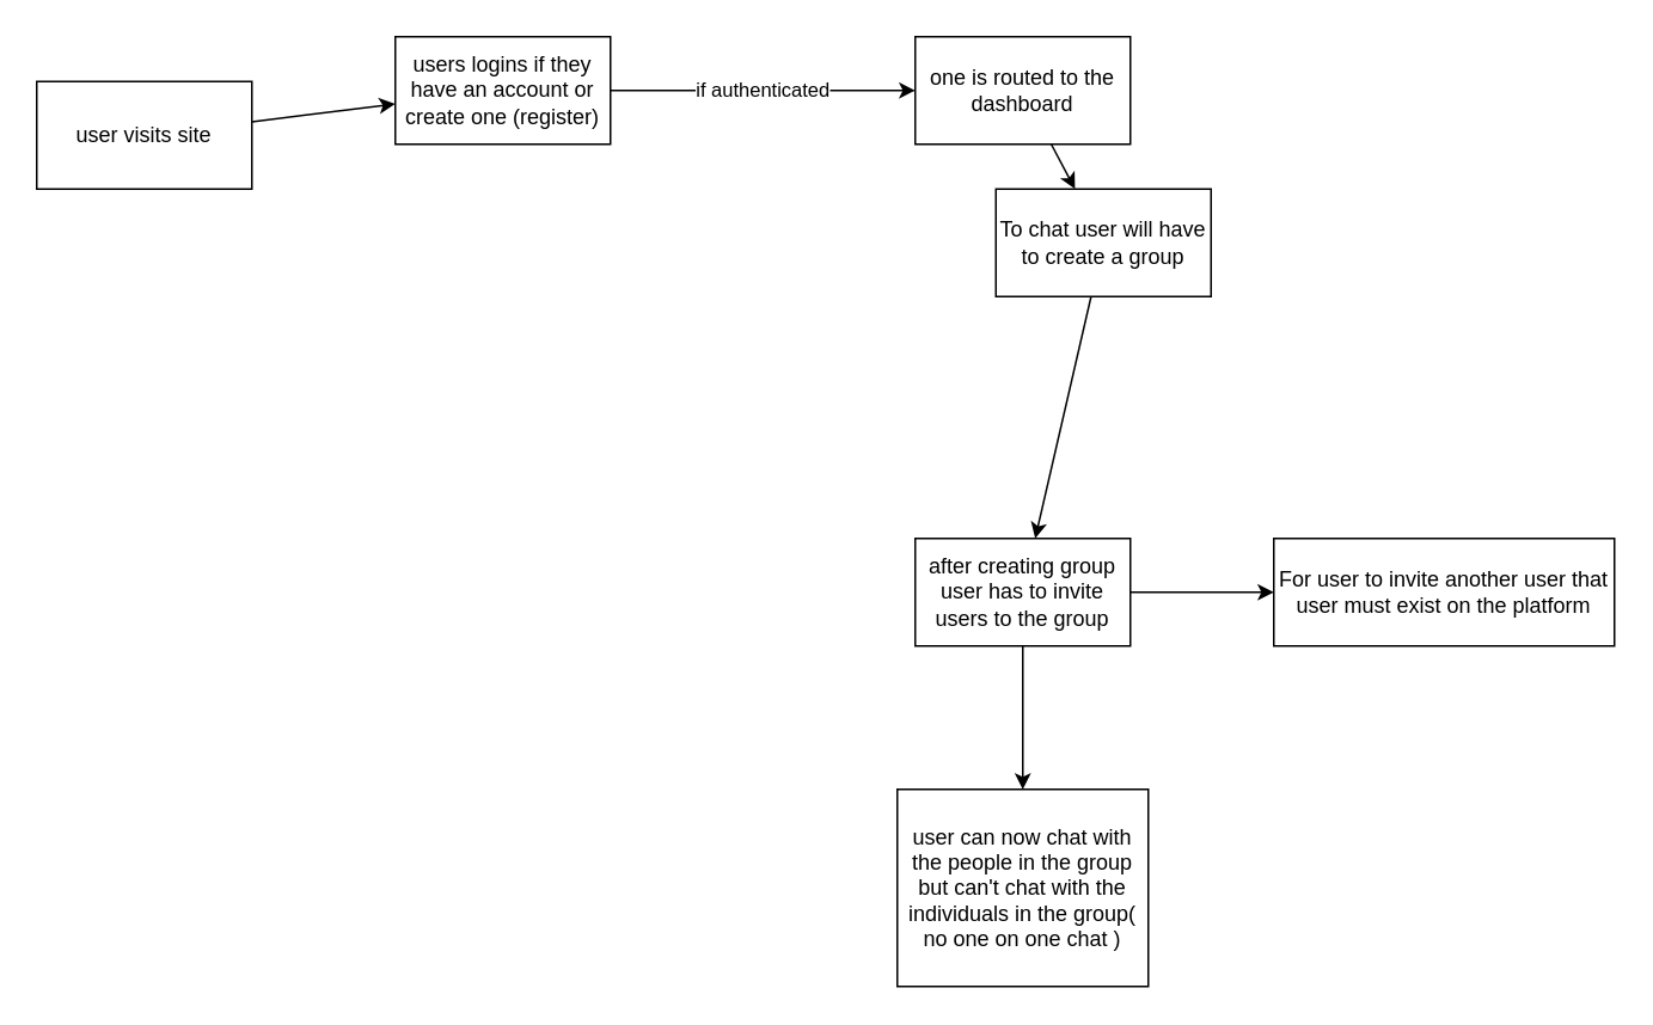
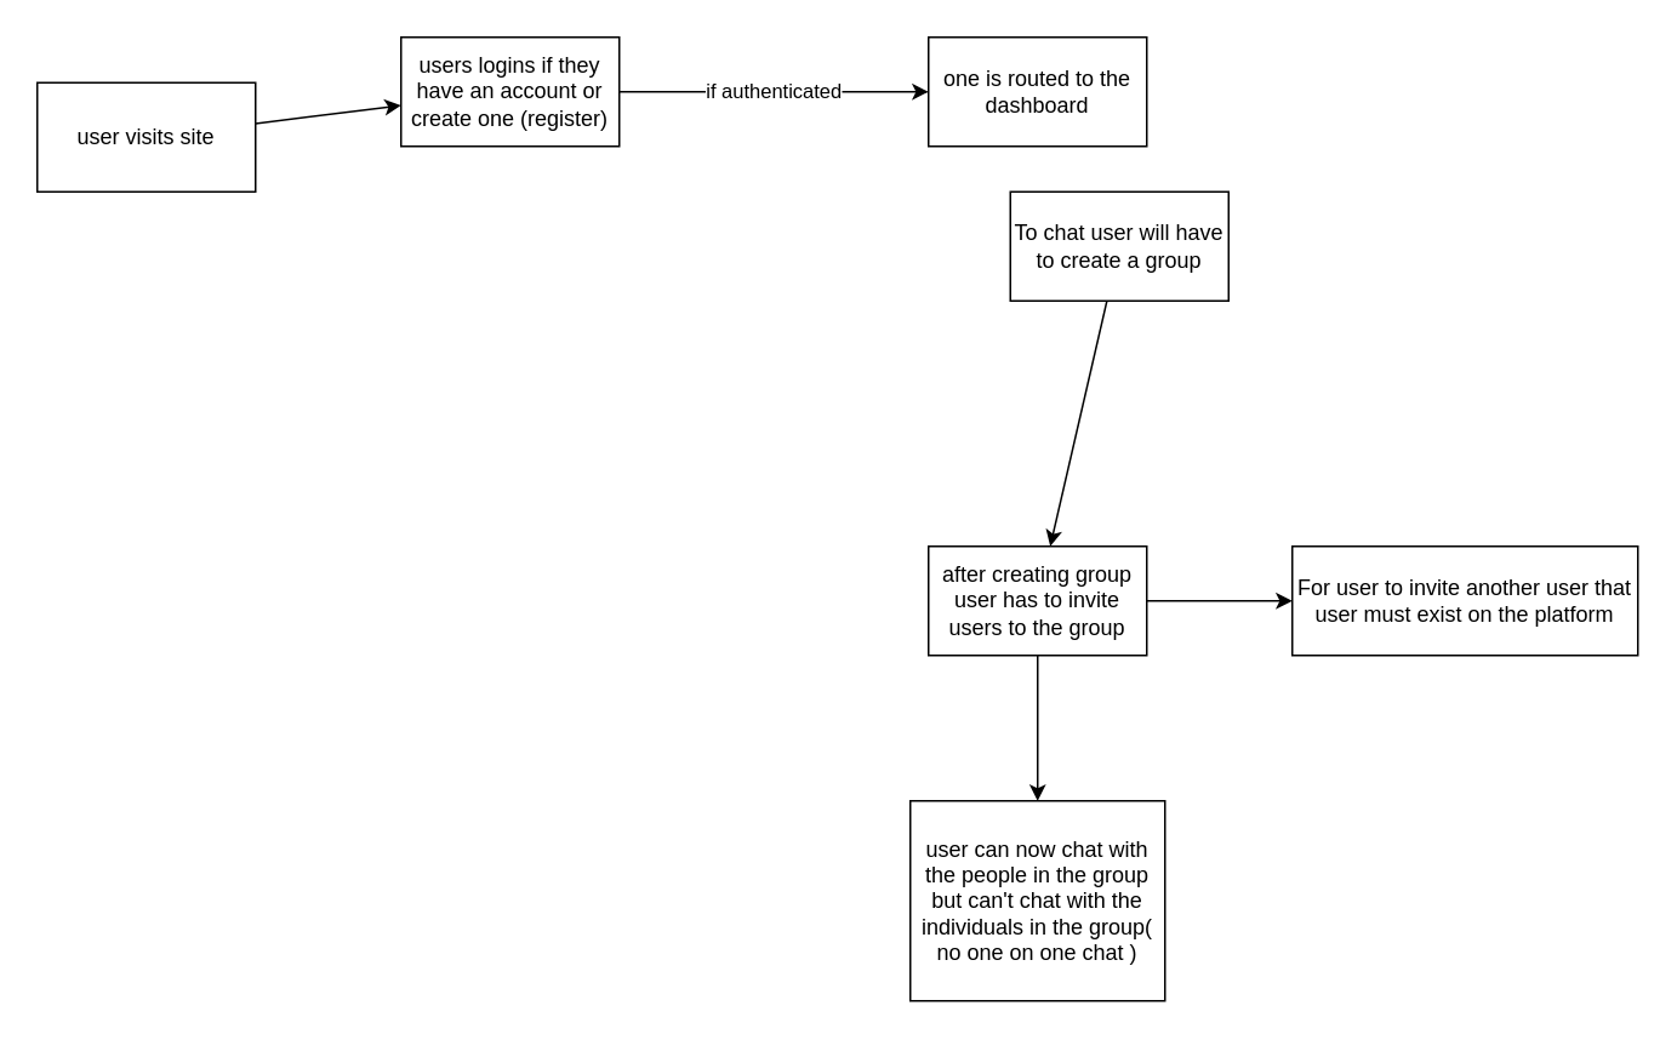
- <mxCell id="6" value="" style="edgeStyle=none;html=1;" edge="1" parent="1" source="7" target="9"><mxGeometry relative="1" as="geometry" /></mxCell>
